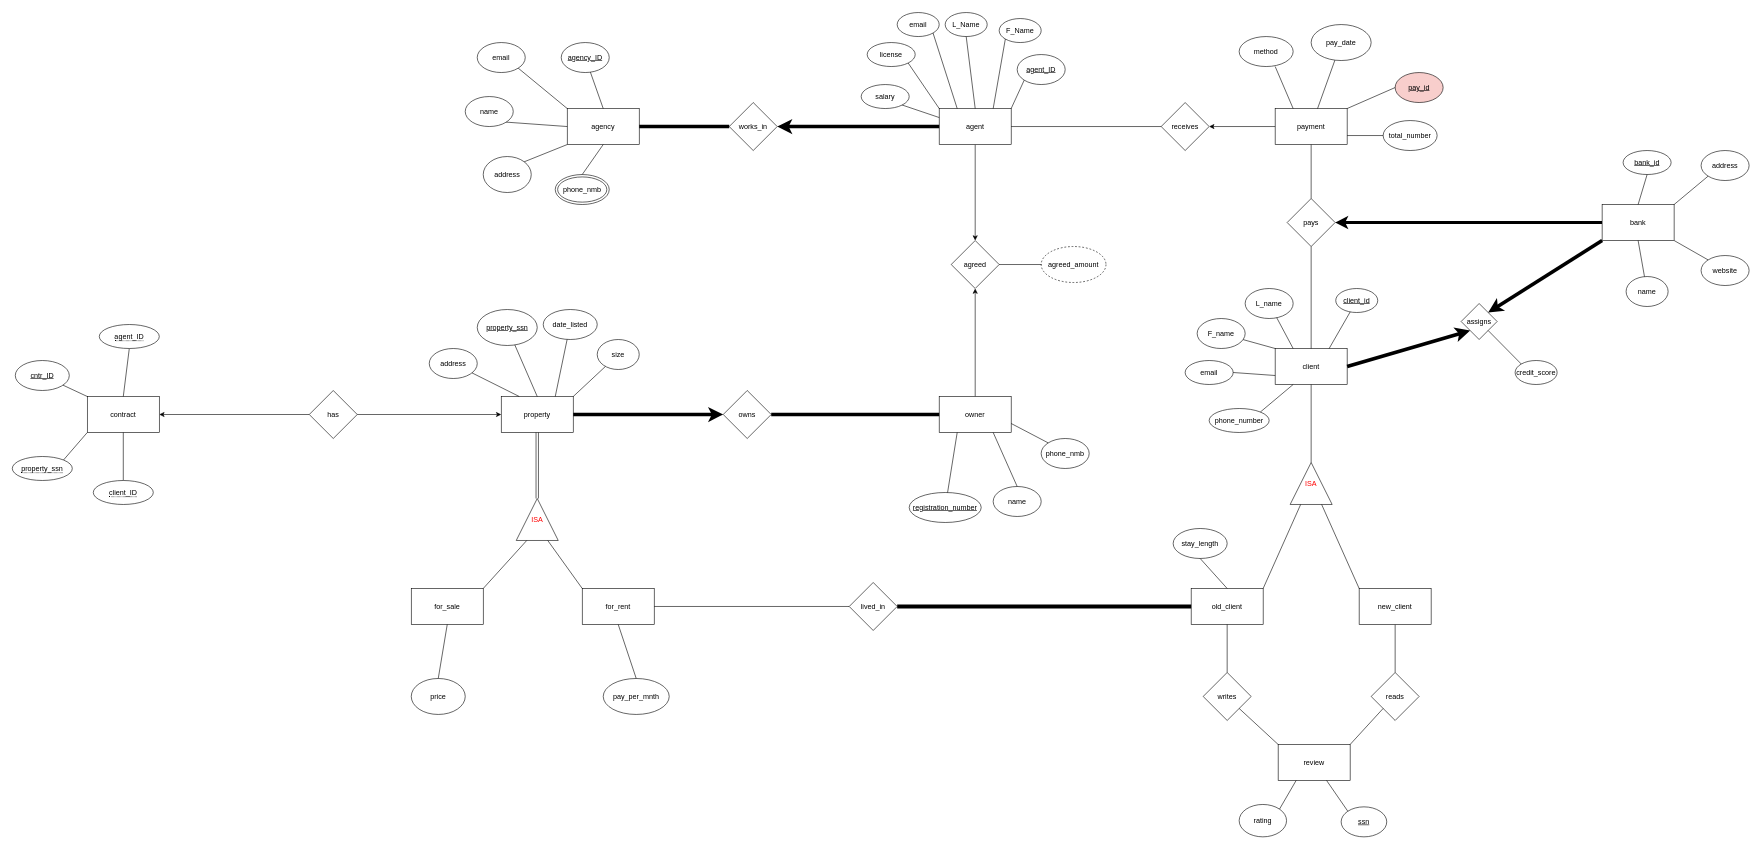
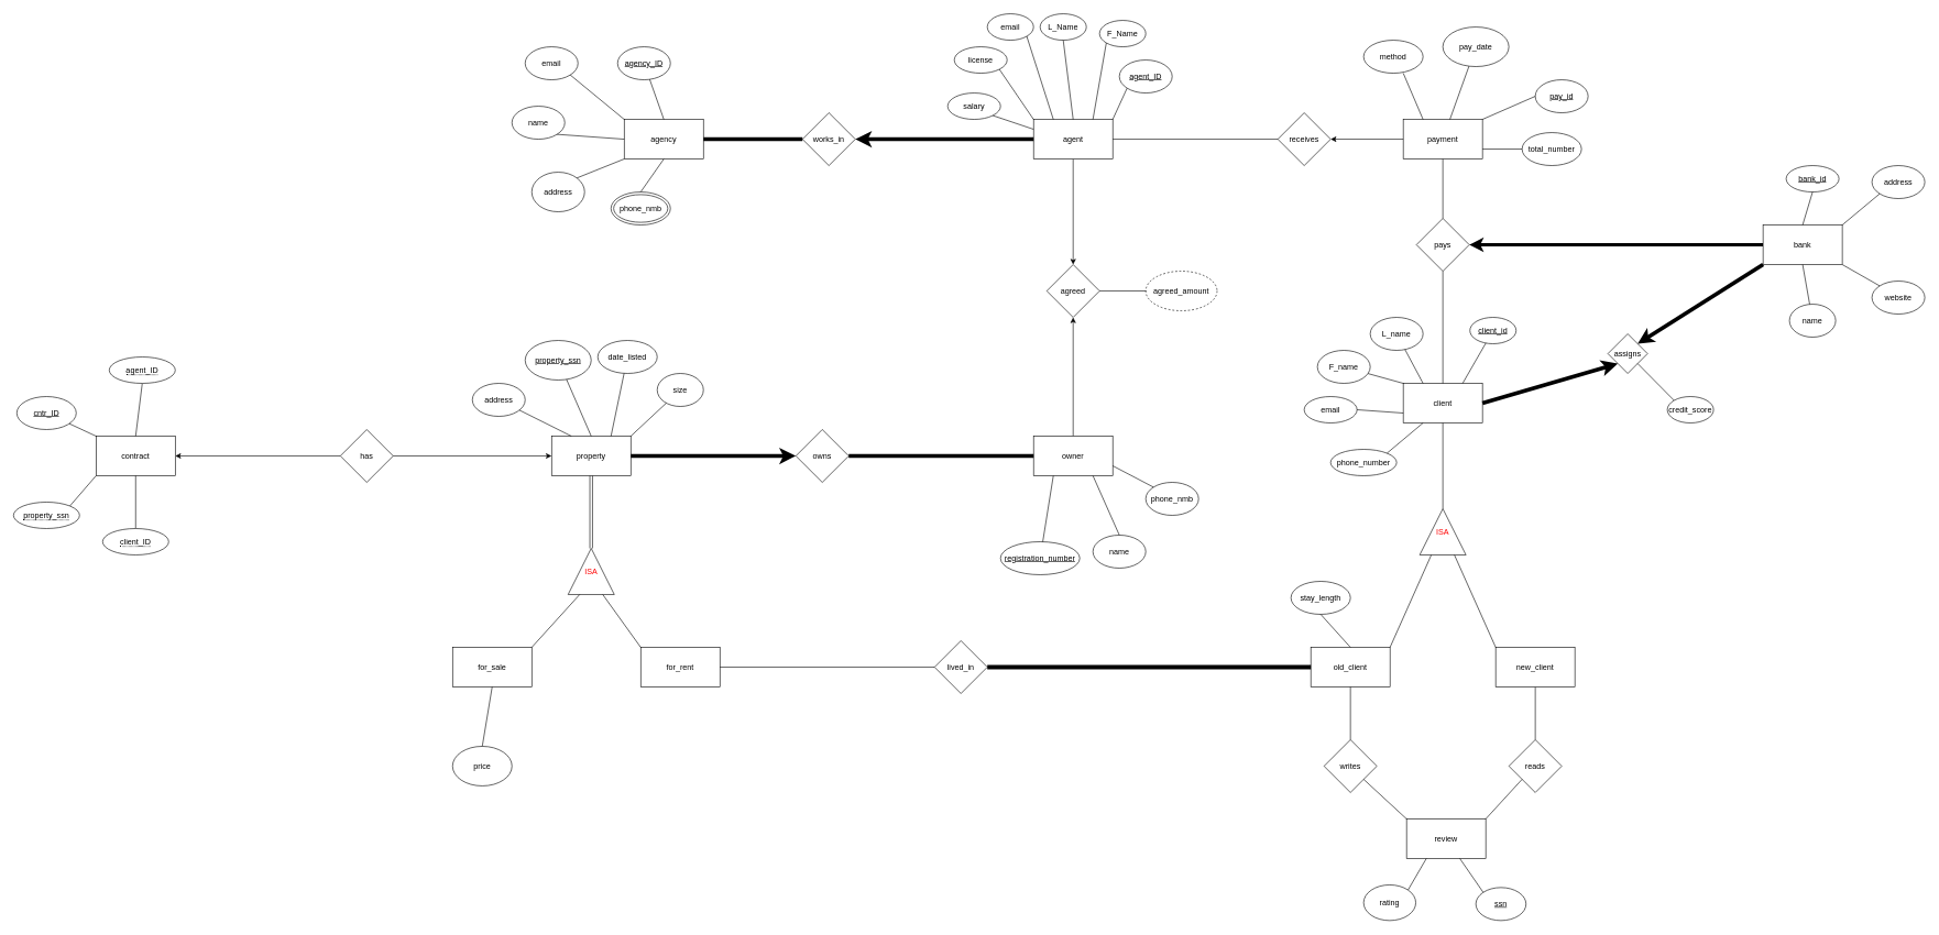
- <mxCell id="21" value="&lt;u style=&quot;&quot;&gt;pay_id&lt;/u&gt;" style="ellipse;whiteSpace=wrap;html=1;fillColor=#f8cecc;" parent="1" vertex="1"><mxGeometry x="2325" y="120" width="80" height="50" as="geometry" /></mxCell>
+ <mxCell id="21" value="&lt;u style=&quot;&quot;&gt;pay_id&lt;/u&gt;" style="ellipse;whiteSpace=wrap;html=1;" parent="1" vertex="1"><mxGeometry x="2325" y="120" width="80" height="50" as="geometry" /></mxCell>
- <mxCell id="81" value="" style="endArrow=none;html=1;rounded=0;entryX=0.5;entryY=1;entryDx=0;entryDy=0;exitX=0.5;exitY=0;exitDx=0;exitDy=0;" parent="1" source="79" target="77" edge="1"><mxGeometry width="50" height="50" relative="1" as="geometry"><mxPoint x="1019" y="1090" as="sourcePoint" /><mxPoint x="1069" y="1040" as="targetPoint" /></mxGeometry></mxCell>
- <mxCell id="79" value="pay_per_mnth" style="ellipse;whiteSpace=wrap;html=1;direction=east;" parent="1" vertex="1"><mxGeometry x="1005" y="1130" width="110" height="60" as="geometry" /></mxCell>
